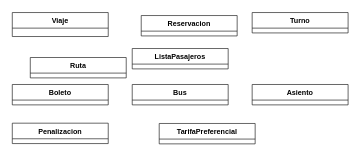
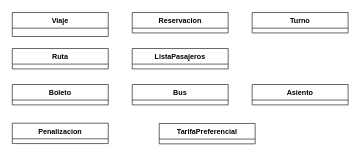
- <mxCell id="7" value="Reservacion" style="swimlane;fontStyle=1;align=center;verticalAlign=top;childLayout=stackLayout;horizontal=1;startSize=26;horizontalStack=0;resizeParent=1;resizeParentMax=0;resizeLast=0;collapsible=1;marginBottom=0;" parent="1" vertex="1"><mxGeometry x="235" y="25" width="160" height="34" as="geometry" /></mxCell>
+ <mxCell id="7" value="Reservacion" style="swimlane;fontStyle=1;align=center;verticalAlign=top;childLayout=stackLayout;horizontal=1;startSize=26;horizontalStack=0;resizeParent=1;resizeParentMax=0;resizeLast=0;collapsible=1;marginBottom=0;" parent="1" vertex="1"><mxGeometry x="220" y="20" width="160" height="34" as="geometry" /></mxCell>
- <mxCell id="5" value="Ruta" style="swimlane;fontStyle=1;align=center;verticalAlign=top;childLayout=stackLayout;horizontal=1;startSize=26;horizontalStack=0;resizeParent=1;resizeParentMax=0;resizeLast=0;collapsible=1;marginBottom=0;" parent="1" vertex="1"><mxGeometry x="50" y="95" width="160" height="34" as="geometry" /></mxCell>
+ <mxCell id="5" value="Ruta" style="swimlane;fontStyle=1;align=center;verticalAlign=top;childLayout=stackLayout;horizontal=1;startSize=26;horizontalStack=0;resizeParent=1;resizeParentMax=0;resizeLast=0;collapsible=1;marginBottom=0;" parent="1" vertex="1"><mxGeometry x="20" y="80" width="160" height="34" as="geometry" /></mxCell>
